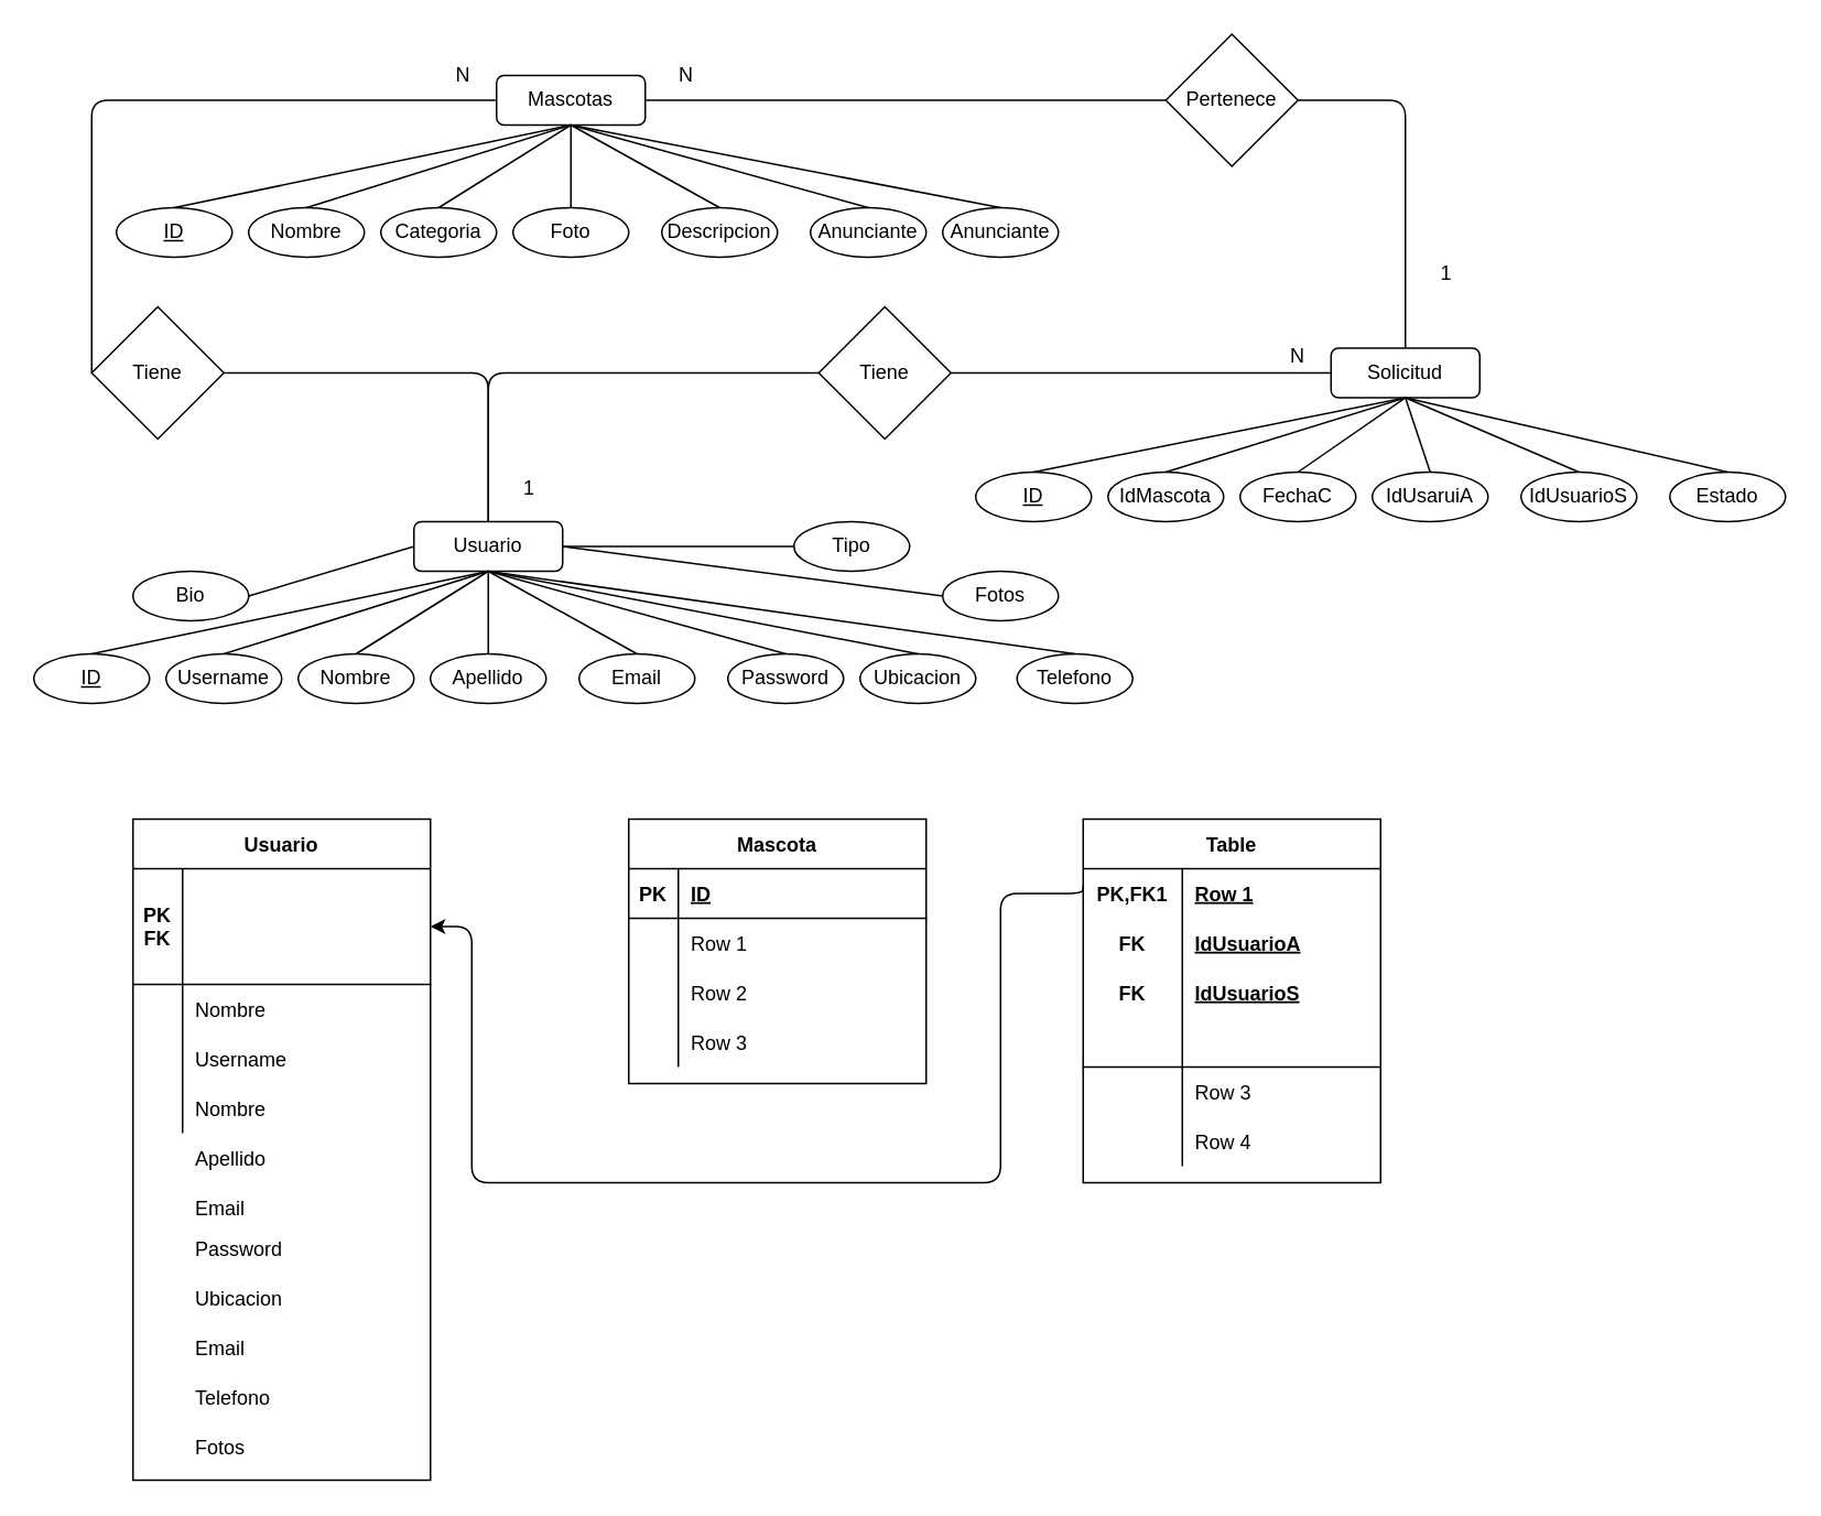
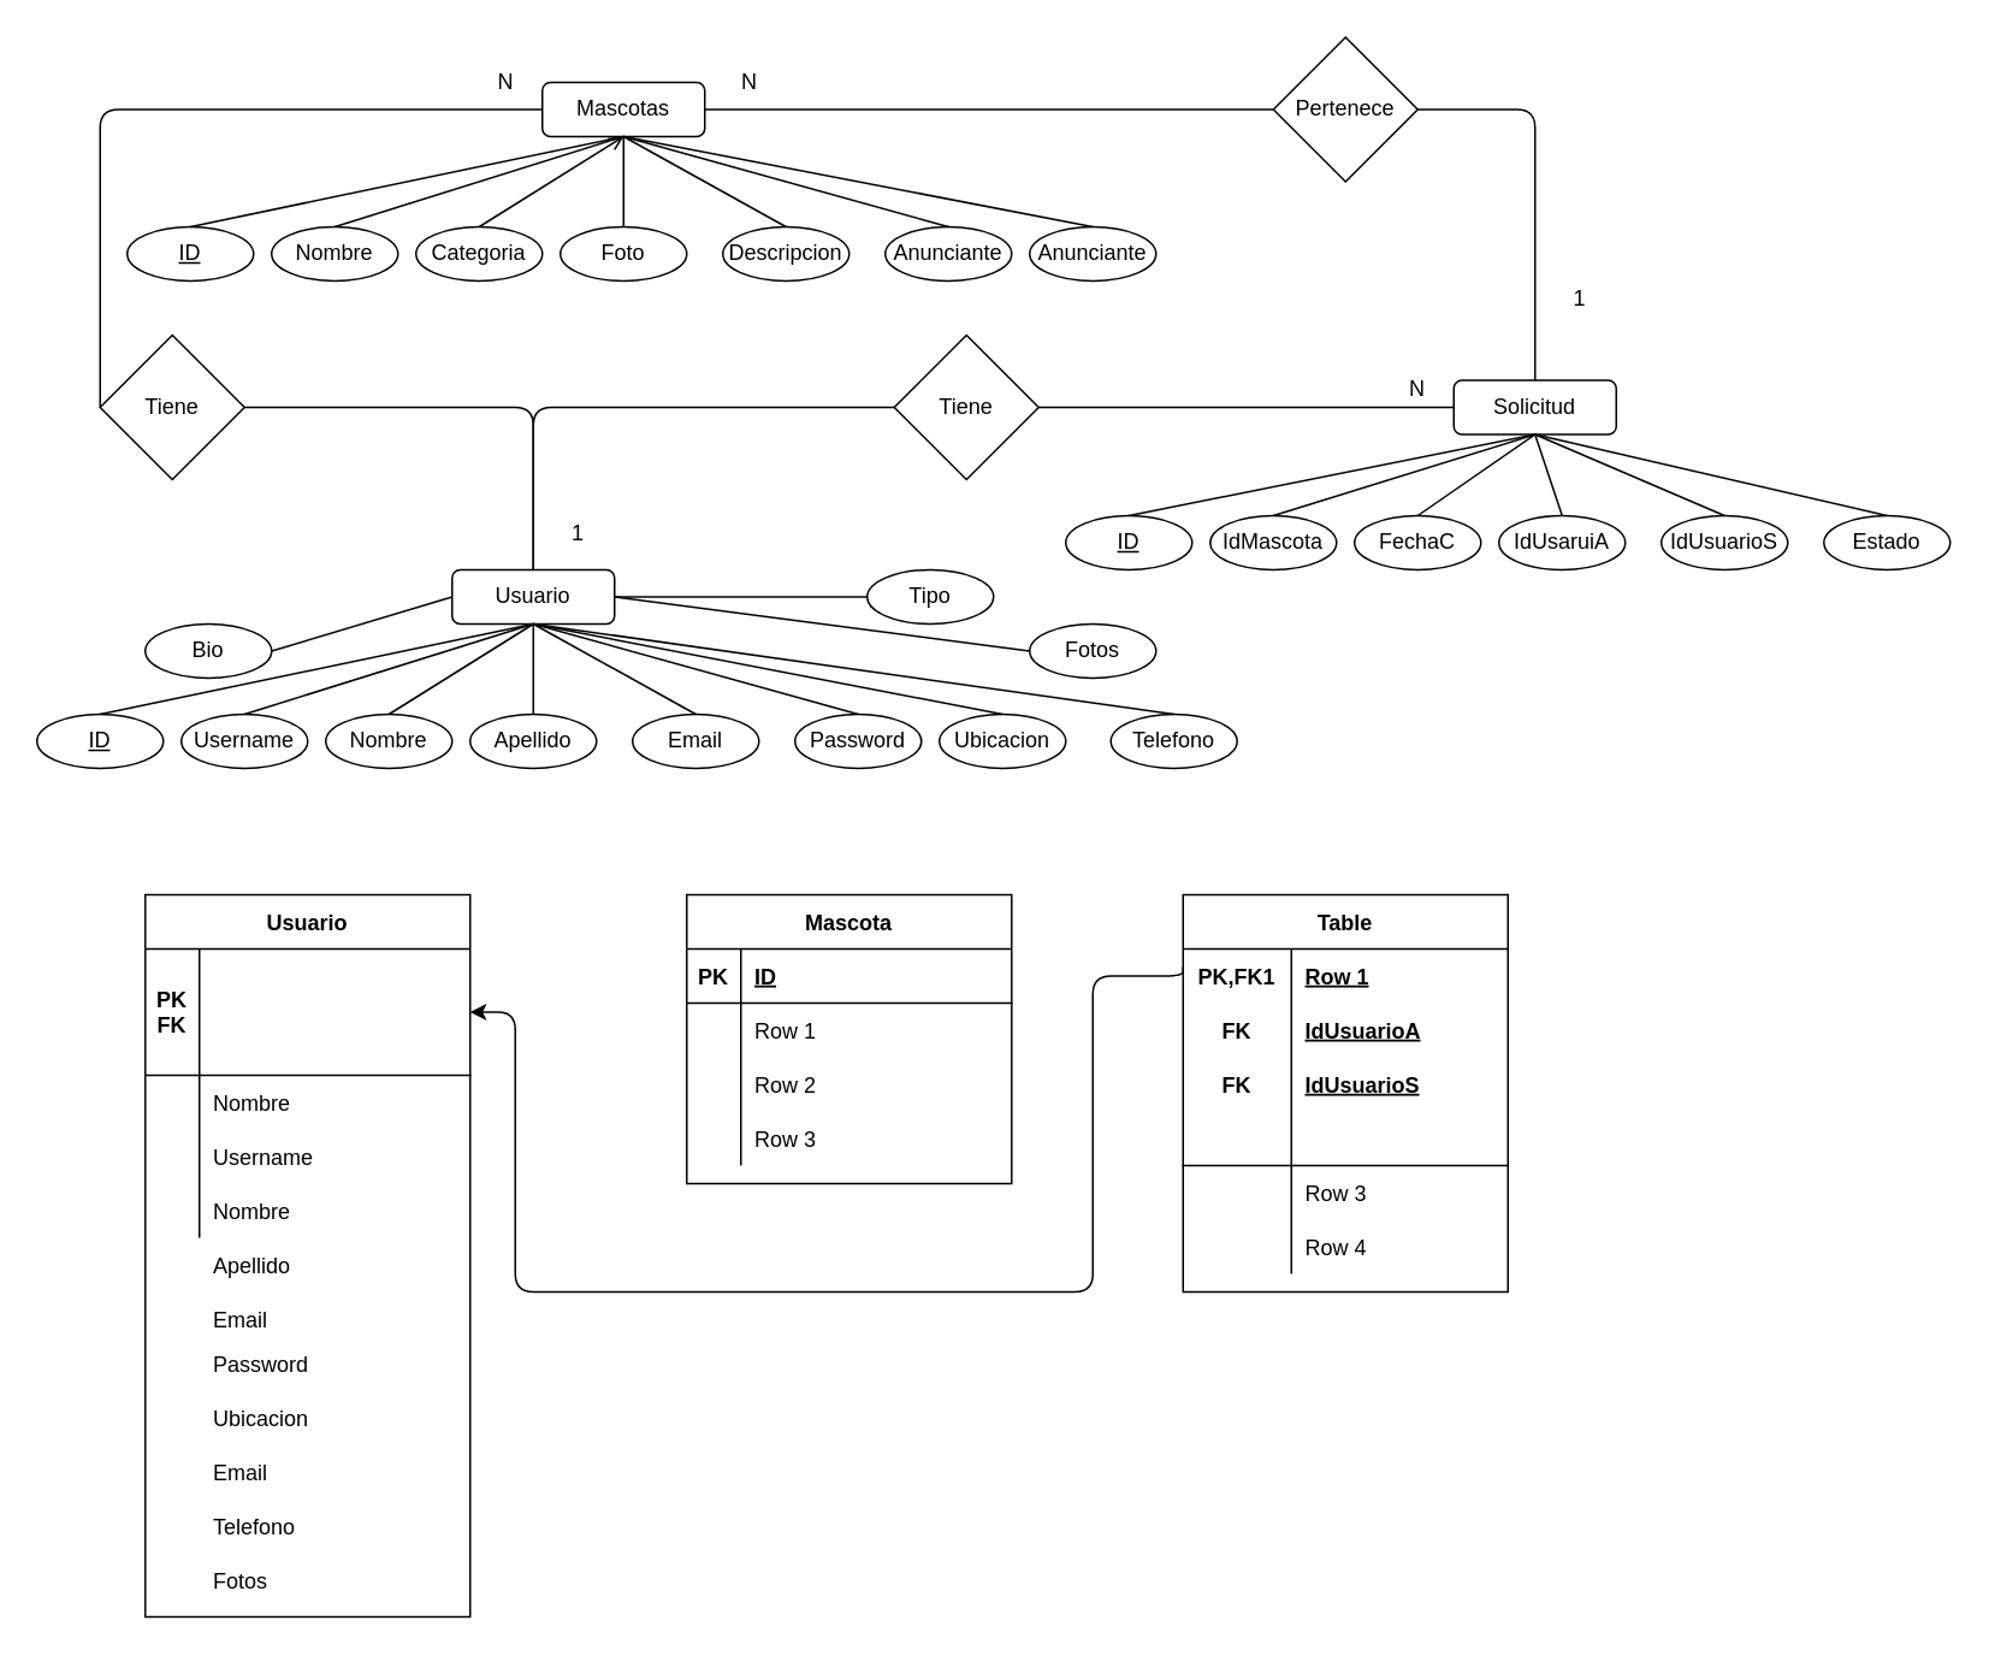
- <mxCell id="12" value="" style="endArrow=none;html=1;entryX=0.5;entryY=1;entryDx=0;entryDy=0;exitX=0.5;exitY=0;exitDx=0;exitDy=0;" edge="1" parent="1" source="6" target="2"><mxGeometry width="50" height="50" relative="1" as="geometry"><mxPoint x="125" y="145" as="sourcePoint" /><mxPoint x="215" y="105" as="targetPoint" /></mxGeometry></mxCell>
+ <mxCell id="12" value="" style="endArrow=open;html=1;entryX=0.5;entryY=1;entryDx=0;entryDy=0;exitX=0.5;exitY=0;exitDx=0;exitDy=0;" edge="1" parent="1" source="6" target="2"><mxGeometry width="50" height="50" relative="1" as="geometry"><mxPoint x="125" y="145" as="sourcePoint" /><mxPoint x="215" y="105" as="targetPoint" /></mxGeometry></mxCell>
